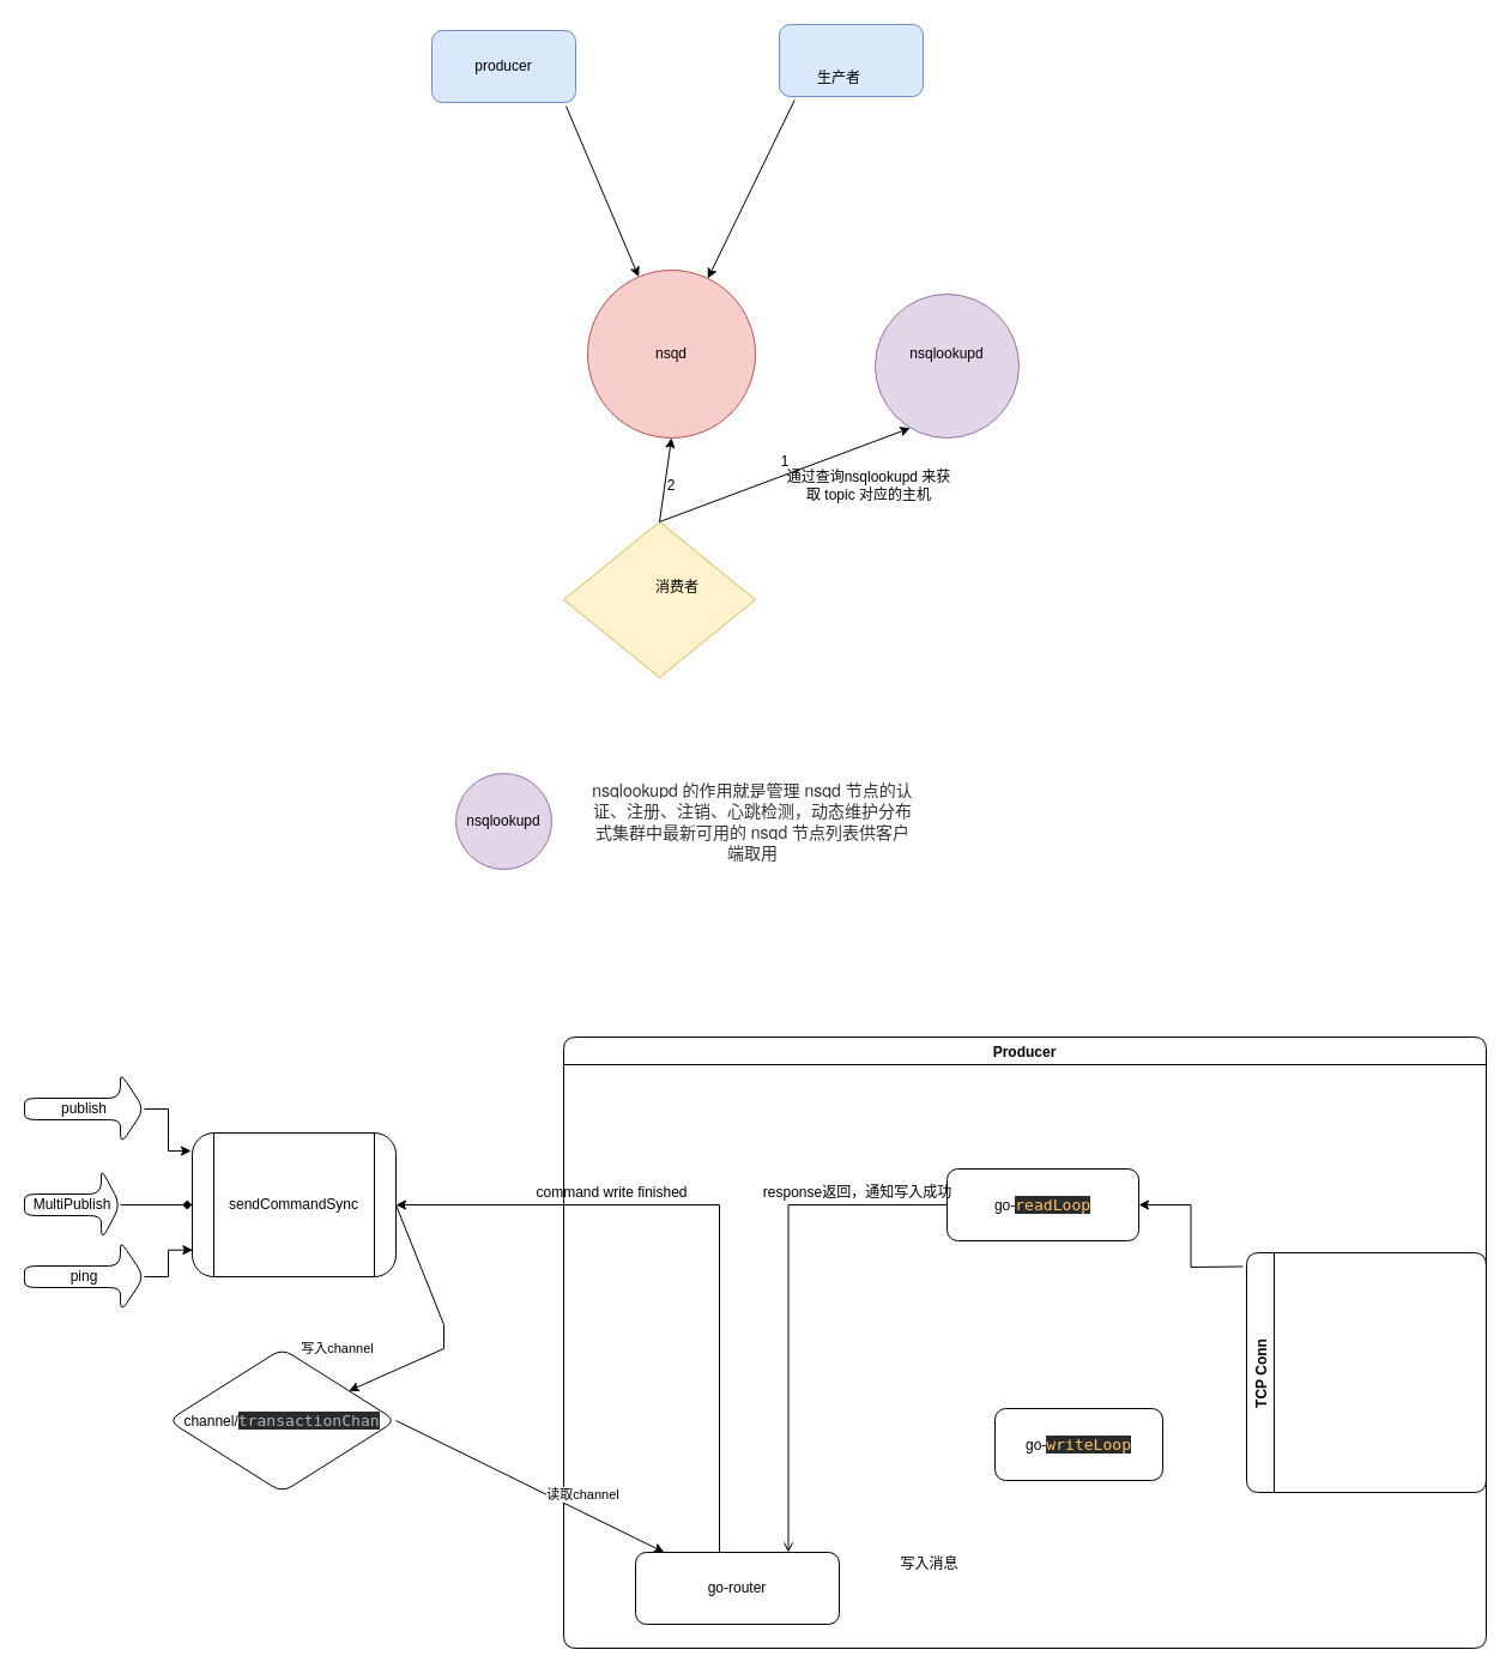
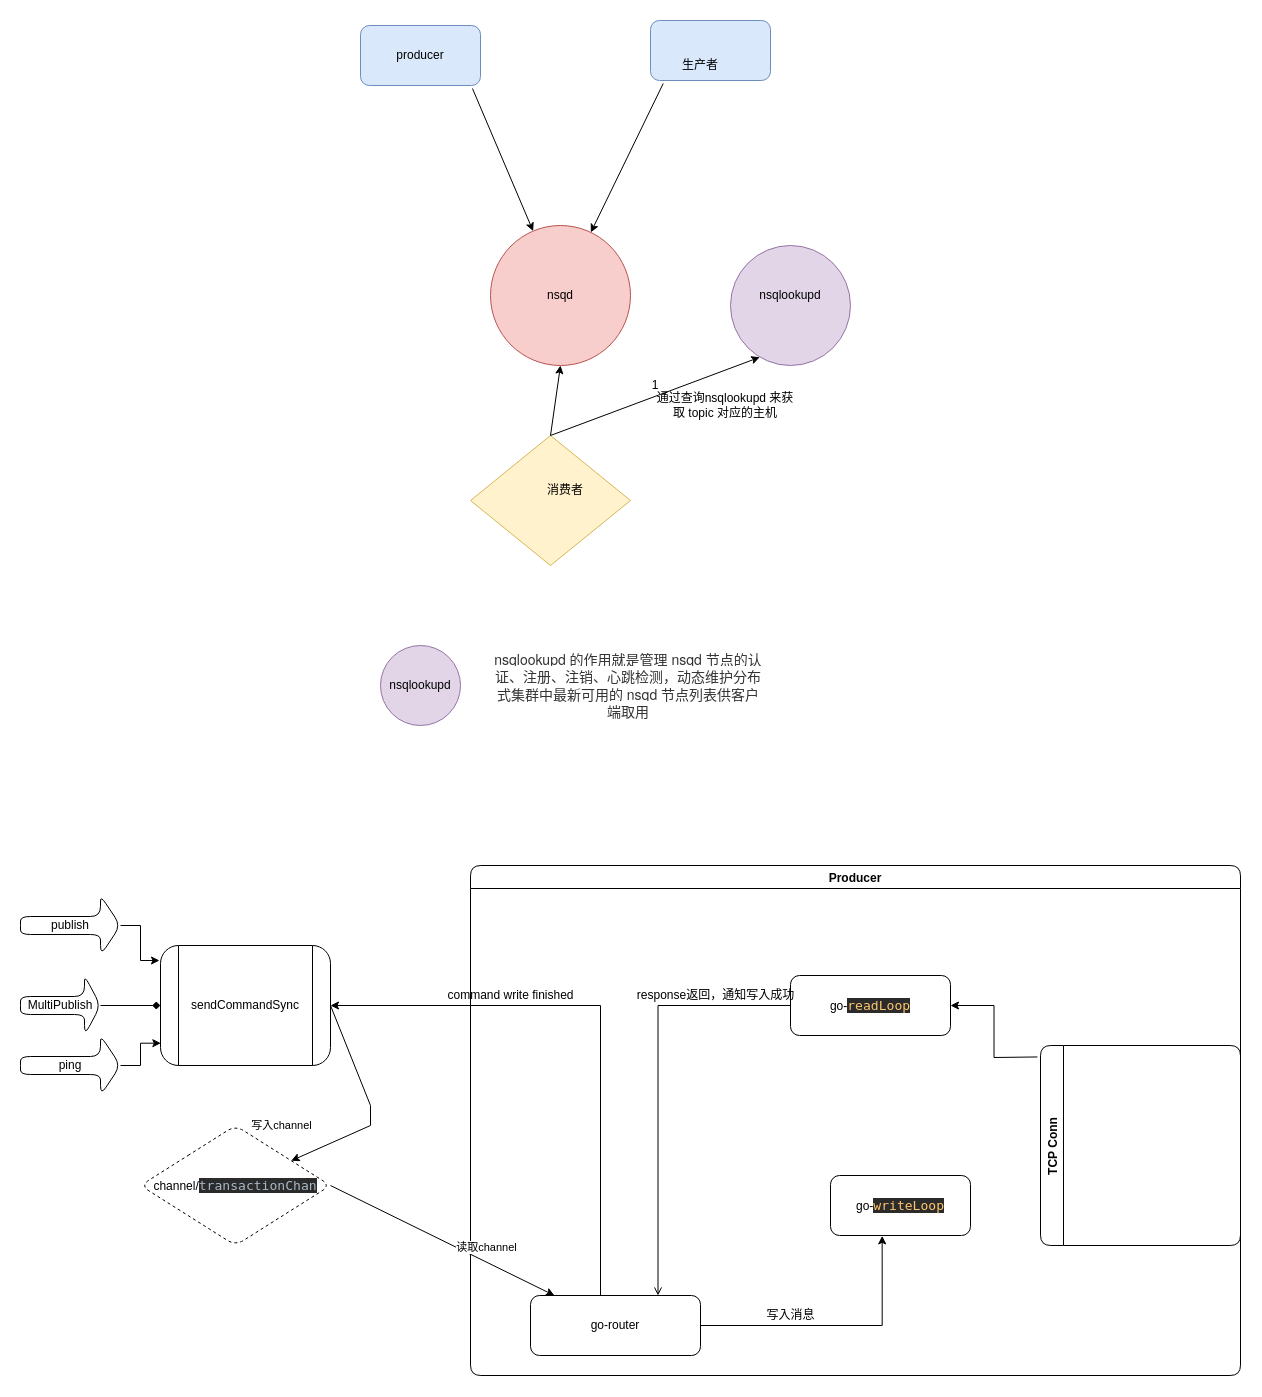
- <mxCell id="18" value="2" style="text;html=1;strokeColor=none;fillColor=none;align=center;verticalAlign=middle;whiteSpace=wrap;rounded=0;" vertex="1" parent="1"><mxGeometry x="530" y="390" width="60" height="30" as="geometry" /></mxCell>
- <mxCell id="40" value="channel/&lt;span style=&quot;background-color: rgb(43, 43, 43); color: rgb(169, 183, 198); font-family: &amp;quot;JetBrains Mono&amp;quot;, monospace; font-size: 9.8pt;&quot;&gt;transactionChan&lt;/span&gt;" style="rhombus;whiteSpace=wrap;html=1;rounded=1;" vertex="1" parent="1"><mxGeometry x="140" y="1125" width="190" height="120" as="geometry" /></mxCell>
+ <mxCell id="40" value="channel/&lt;span style=&quot;background-color: rgb(43, 43, 43); color: rgb(169, 183, 198); font-family: &amp;quot;JetBrains Mono&amp;quot;, monospace; font-size: 9.8pt;&quot;&gt;transactionChan&lt;/span&gt;" style="rhombus;whiteSpace=wrap;html=1;rounded=1;dashed=1;" vertex="1" parent="1"><mxGeometry x="140" y="1125" width="190" height="120" as="geometry" /></mxCell>
- <mxCell id="35" value="写入消息" style="text;html=1;align=center;verticalAlign=middle;resizable=0;points=[];autosize=1;strokeColor=none;fillColor=none;" vertex="1" parent="28"><mxGeometry x="275" y="430" width="60" height="20" as="geometry" /></mxCell>
+ <mxCell id="35" value="写入消息" style="text;html=1;align=center;verticalAlign=middle;resizable=0;points=[];autosize=1;strokeColor=none;fillColor=none;" vertex="1" parent="28"><mxGeometry x="290" y="440" width="60" height="20" as="geometry" /></mxCell>
+ <mxCell id="32" style="edgeStyle=orthogonalEdgeStyle;rounded=0;orthogonalLoop=1;jettySize=auto;html=1;entryX=0.369;entryY=1.006;entryDx=0;entryDy=0;entryPerimeter=0;" edge="1" parent="28" source="33" target="31"><mxGeometry relative="1" as="geometry" /></mxCell>
